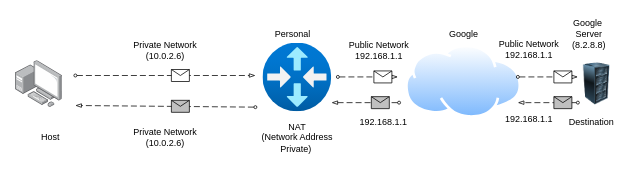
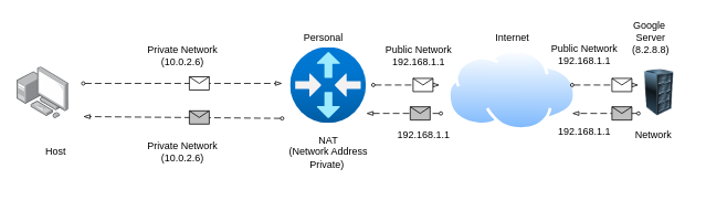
- <mxCell id="11" value="Google" style="text;strokeColor=none;align=center;fillColor=none;html=1;verticalAlign=middle;whiteSpace=wrap;rounded=0;" vertex="1" parent="1"><mxGeometry x="567.62" y="30" width="100" height="30" as="geometry" /></mxCell>
+ <mxCell id="11" value="Internet" style="text;strokeColor=none;align=center;fillColor=none;html=1;verticalAlign=middle;whiteSpace=wrap;rounded=0;" vertex="1" parent="1"><mxGeometry x="567.62" y="30" width="100" height="30" as="geometry" /></mxCell>
- <mxCell id="12" value="Destination&amp;nbsp;" style="text;strokeColor=none;align=center;fillColor=none;html=1;verticalAlign=middle;whiteSpace=wrap;rounded=0;" vertex="1" parent="1"><mxGeometry x="750" y="143.2" width="80" height="40" as="geometry" /></mxCell>
+ <mxCell id="12" value="Network&amp;nbsp;" style="text;strokeColor=none;align=center;fillColor=none;html=1;verticalAlign=middle;whiteSpace=wrap;rounded=0;" vertex="1" parent="1"><mxGeometry x="750" y="143.2" width="80" height="40" as="geometry" /></mxCell>
